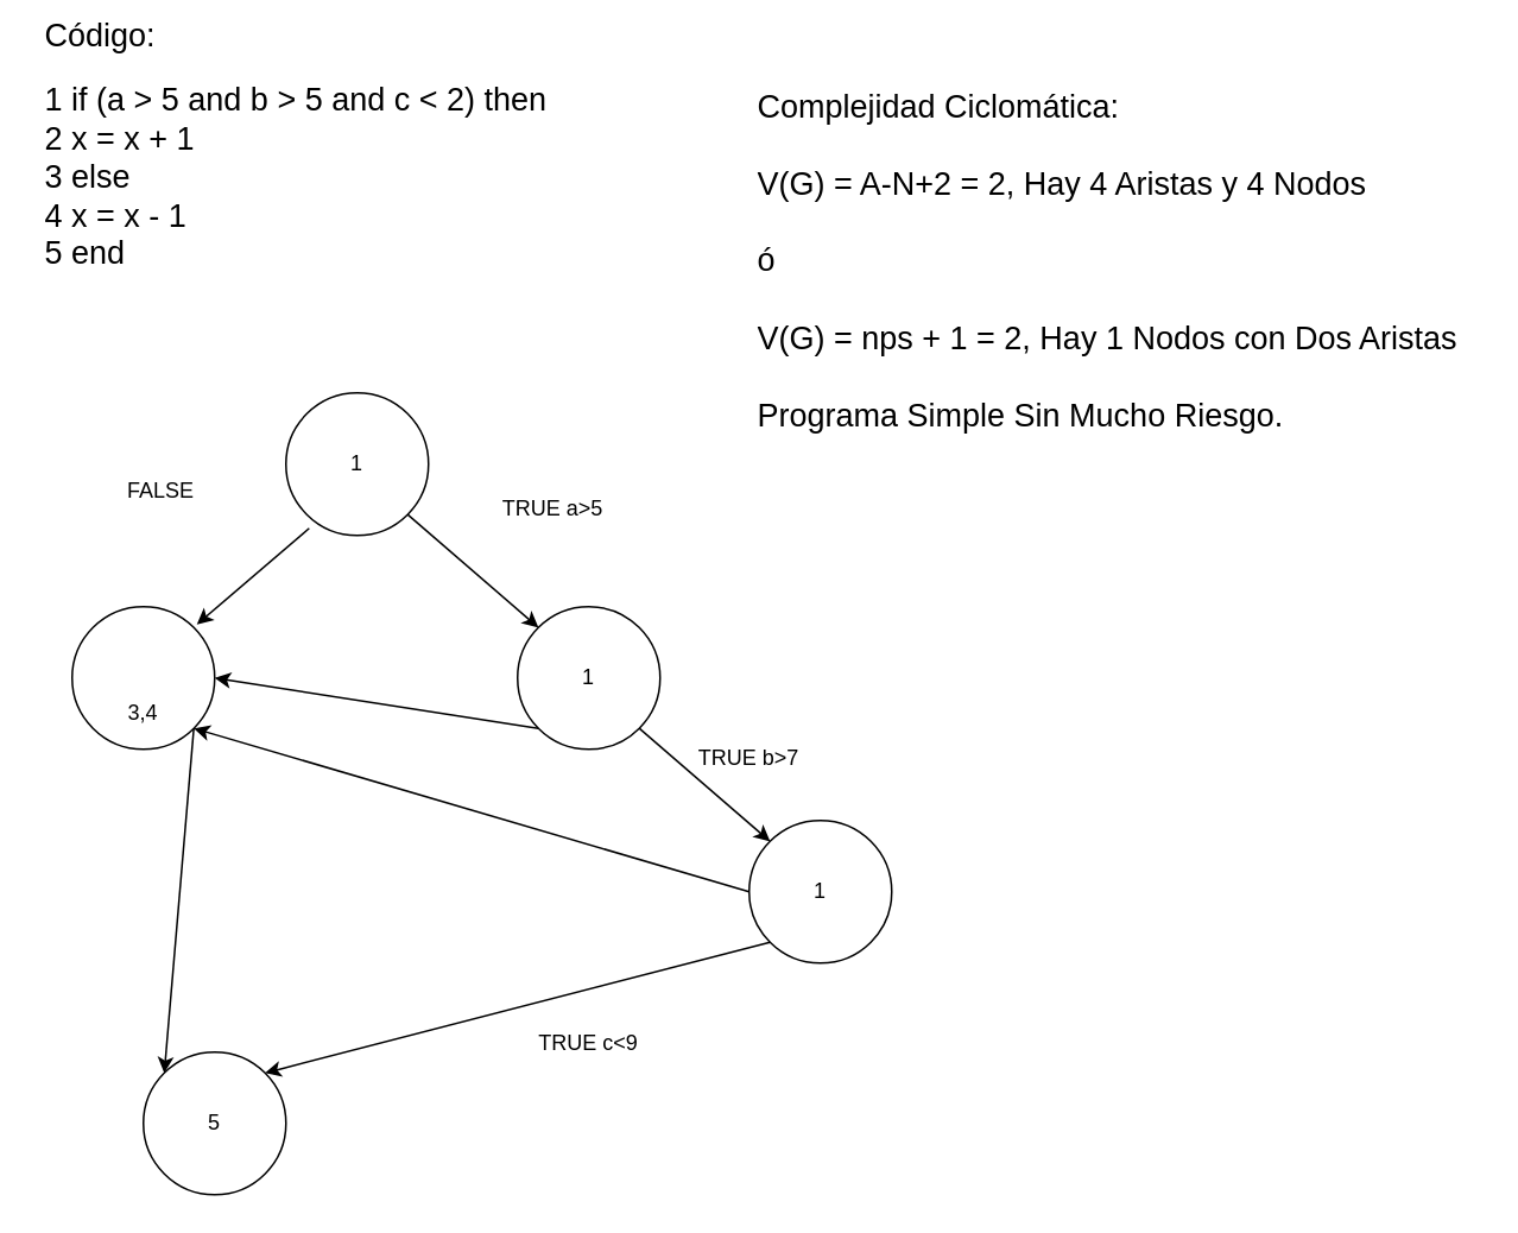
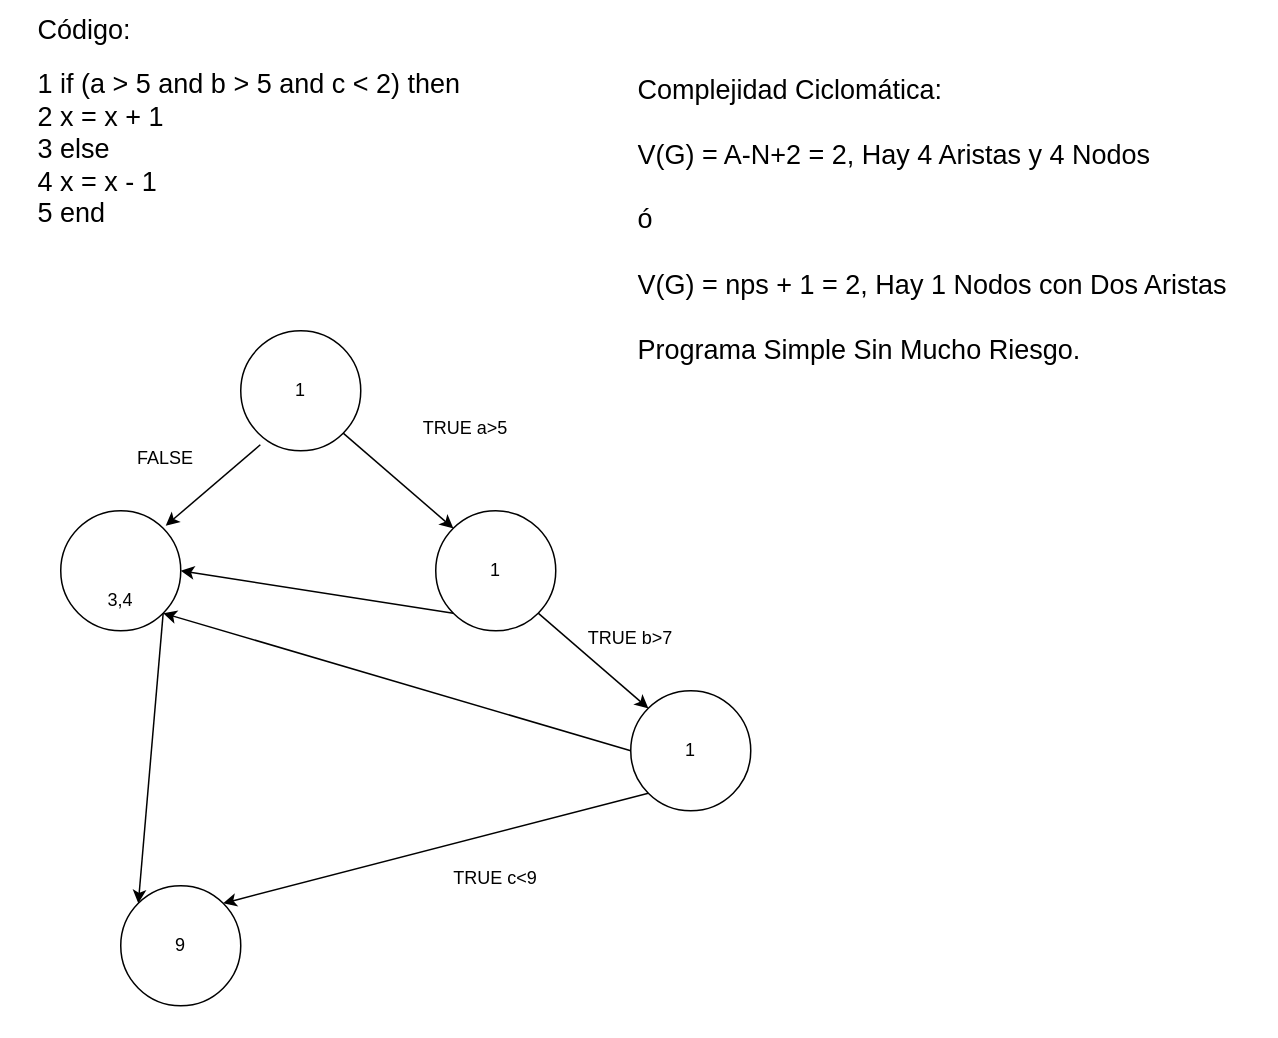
- <mxCell id="12" value="FALSE" style="text;html=1;align=center;verticalAlign=middle;whiteSpace=wrap;rounded=0;" parent="1" vertex="1"><mxGeometry x="60" y="260" width="60" height="30" as="geometry" /></mxCell>
+ <mxCell id="12" value="FALSE" style="text;html=1;align=center;verticalAlign=middle;whiteSpace=wrap;rounded=0;" parent="1" vertex="1"><mxGeometry x="80" y="290" width="60" height="30" as="geometry" /></mxCell>
- <mxCell id="16" value="5" style="text;html=1;align=center;verticalAlign=middle;whiteSpace=wrap;rounded=0;" parent="1" vertex="1"><mxGeometry x="90" y="615" width="60" height="30" as="geometry" /></mxCell>
+ <mxCell id="16" value="9" style="text;html=1;align=center;verticalAlign=middle;whiteSpace=wrap;rounded=0;" parent="1" vertex="1"><mxGeometry x="90" y="615" width="60" height="30" as="geometry" /></mxCell>
